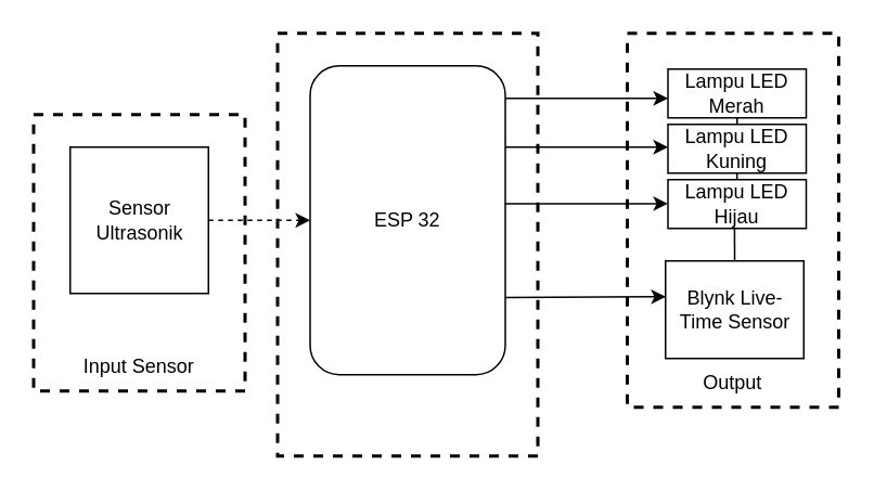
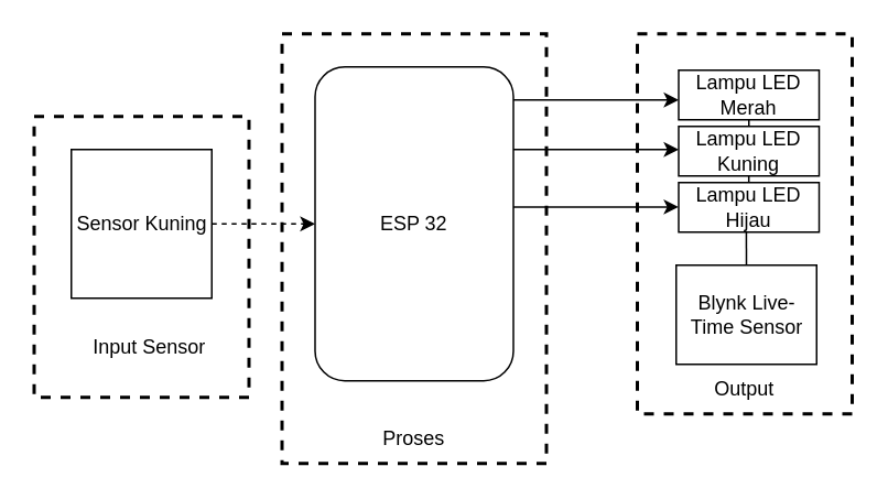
- <mxCell id="3" value="Sensor Ultrasonik" style="rounded=0;whiteSpace=wrap;html=1;" vertex="1" parent="1"><mxGeometry x="42.5" y="90" width="85" height="90" as="geometry" /></mxCell>
+ <mxCell id="3" value="Sensor Kuning" style="rounded=0;whiteSpace=wrap;html=1;" vertex="1" parent="1"><mxGeometry x="42.5" y="90" width="85" height="90" as="geometry" /></mxCell>
- <mxCell id="10" value="" style="endArrow=classic;html=1;rounded=0;entryX=0.002;entryY=0.367;entryDx=0;entryDy=0;exitX=1;exitY=0.75;exitDx=0;exitDy=0;entryPerimeter=0;" edge="1" parent="1" source="5" target="8"><mxGeometry width="50" height="50" relative="1" as="geometry"><mxPoint x="360" y="114.71" as="sourcePoint" /><mxPoint x="410" y="115" as="targetPoint" /></mxGeometry></mxCell>
- <mxCell id="4" value="Input Sensor" style="text;html=1;align=center;verticalAlign=middle;whiteSpace=wrap;rounded=0;" vertex="1" parent="1"><mxGeometry x="40" y="210" width="90" height="30" as="geometry" /></mxCell>
+ <mxCell id="4" value="Input Sensor" style="text;html=1;align=center;verticalAlign=middle;whiteSpace=wrap;rounded=0;" vertex="1" parent="1"><mxGeometry x="45" y="195" width="90" height="30" as="geometry" /></mxCell>
+ <mxCell id="18" value="Proses" style="text;html=1;align=center;verticalAlign=middle;whiteSpace=wrap;rounded=0;" vertex="1" parent="1"><mxGeometry x="205" y="250" width="90" height="30" as="geometry" /></mxCell>
